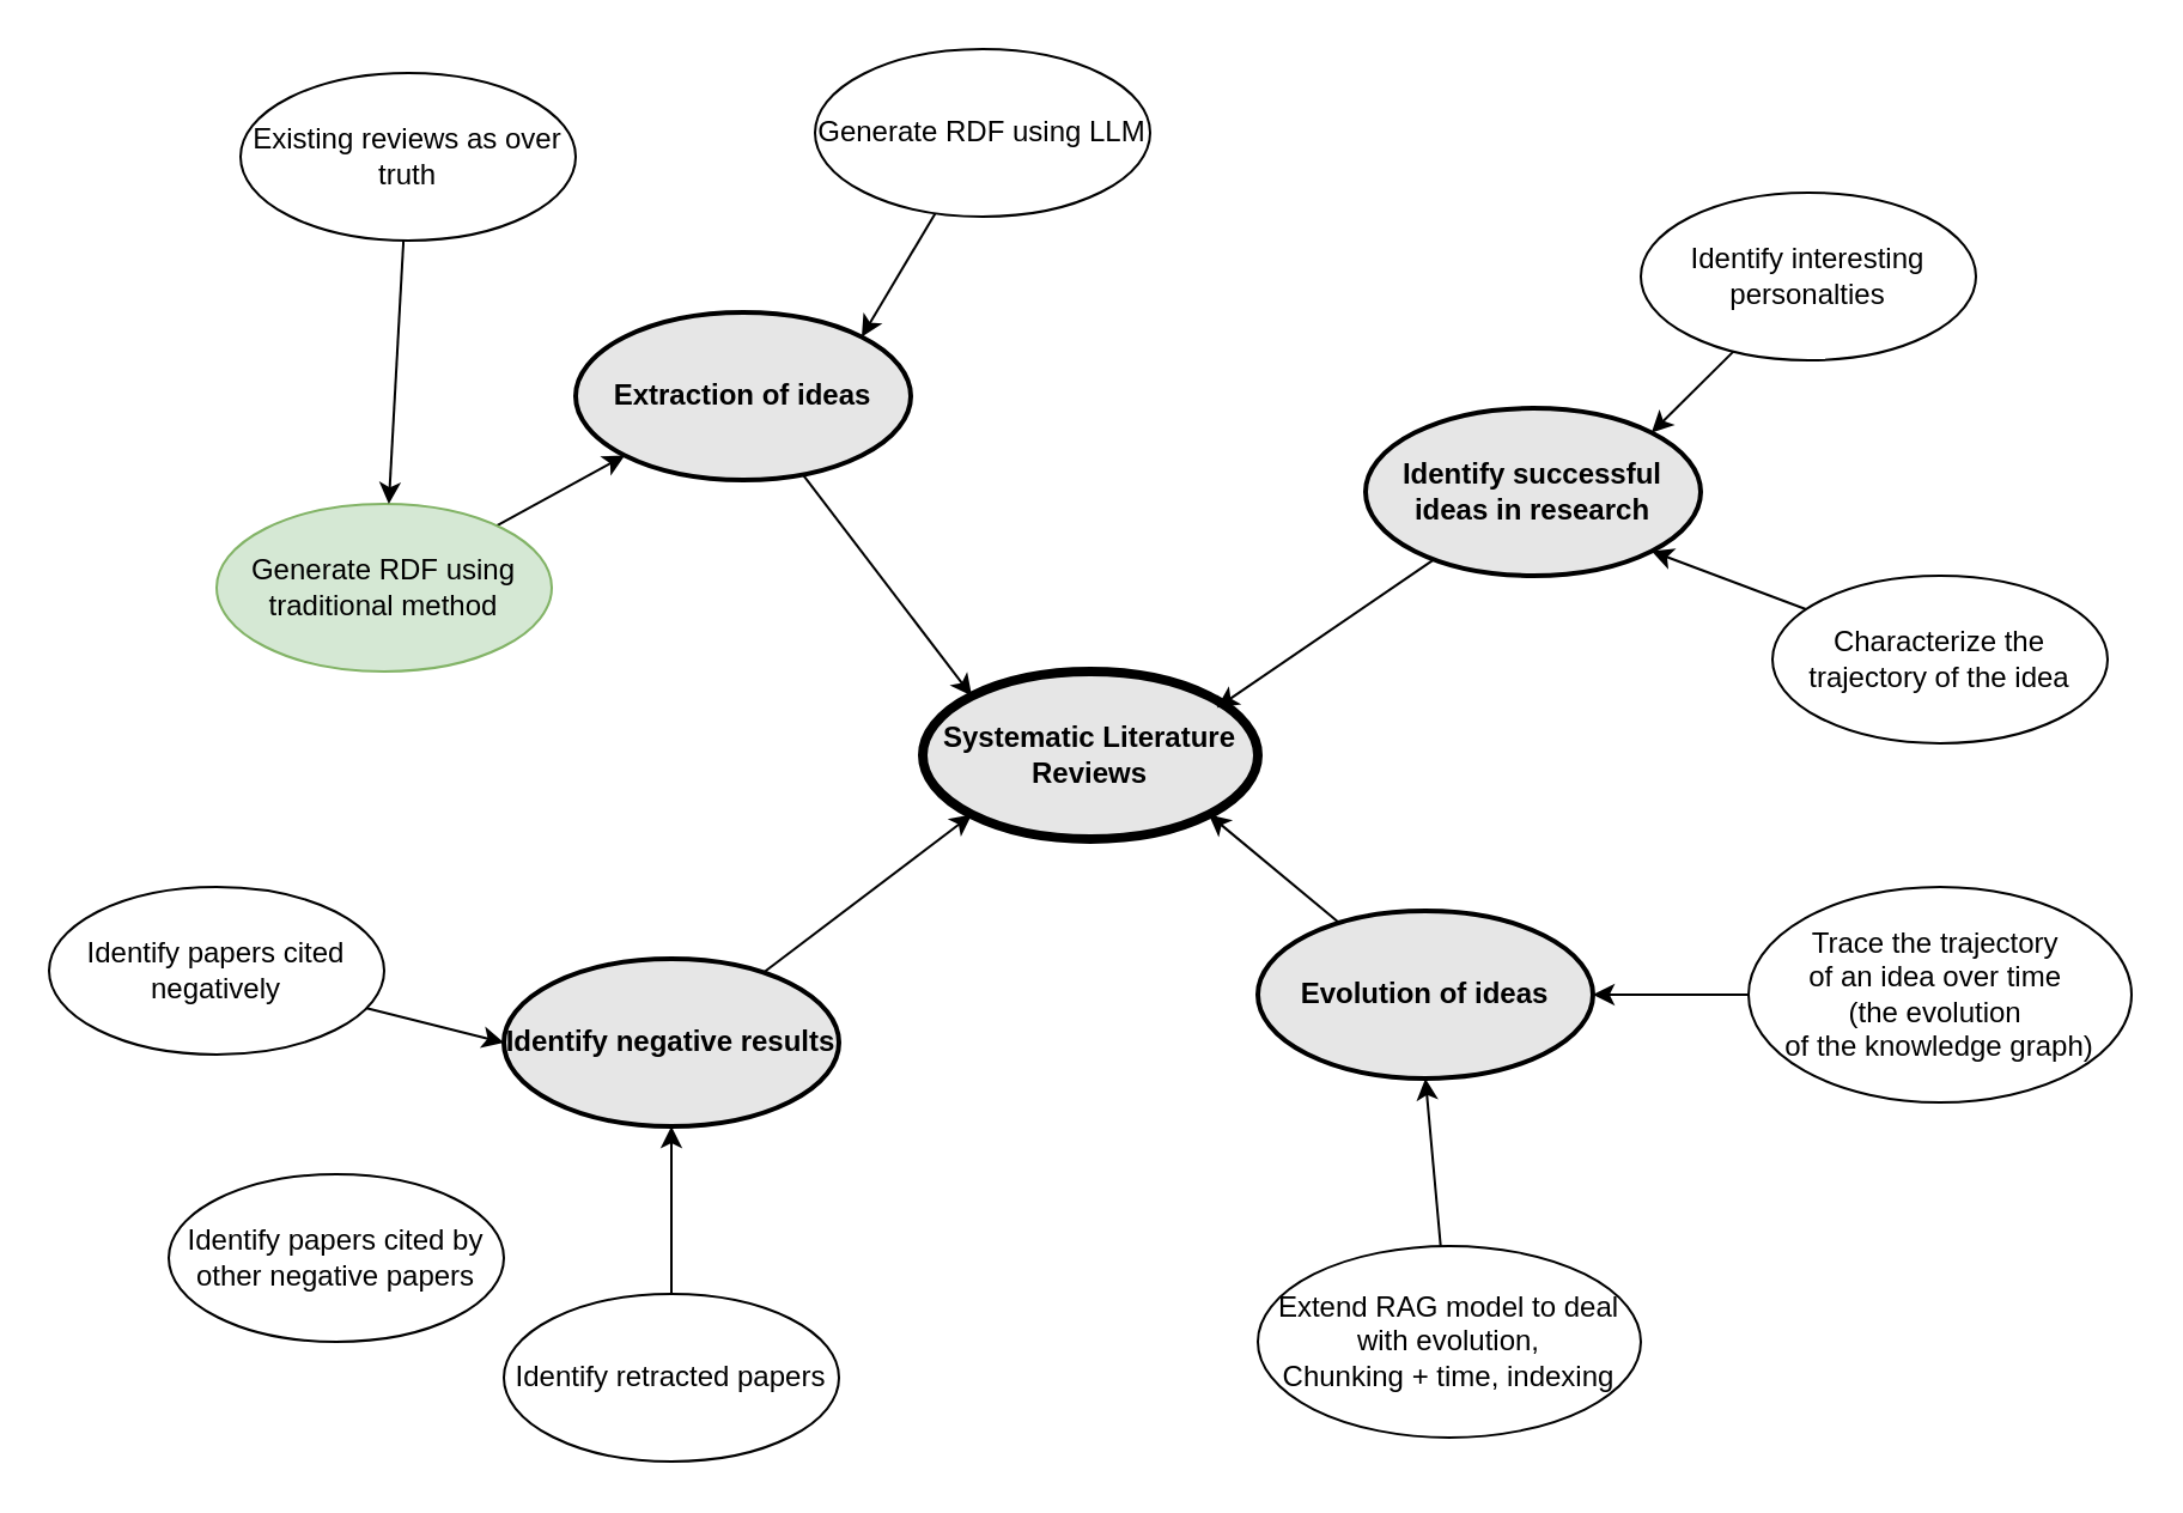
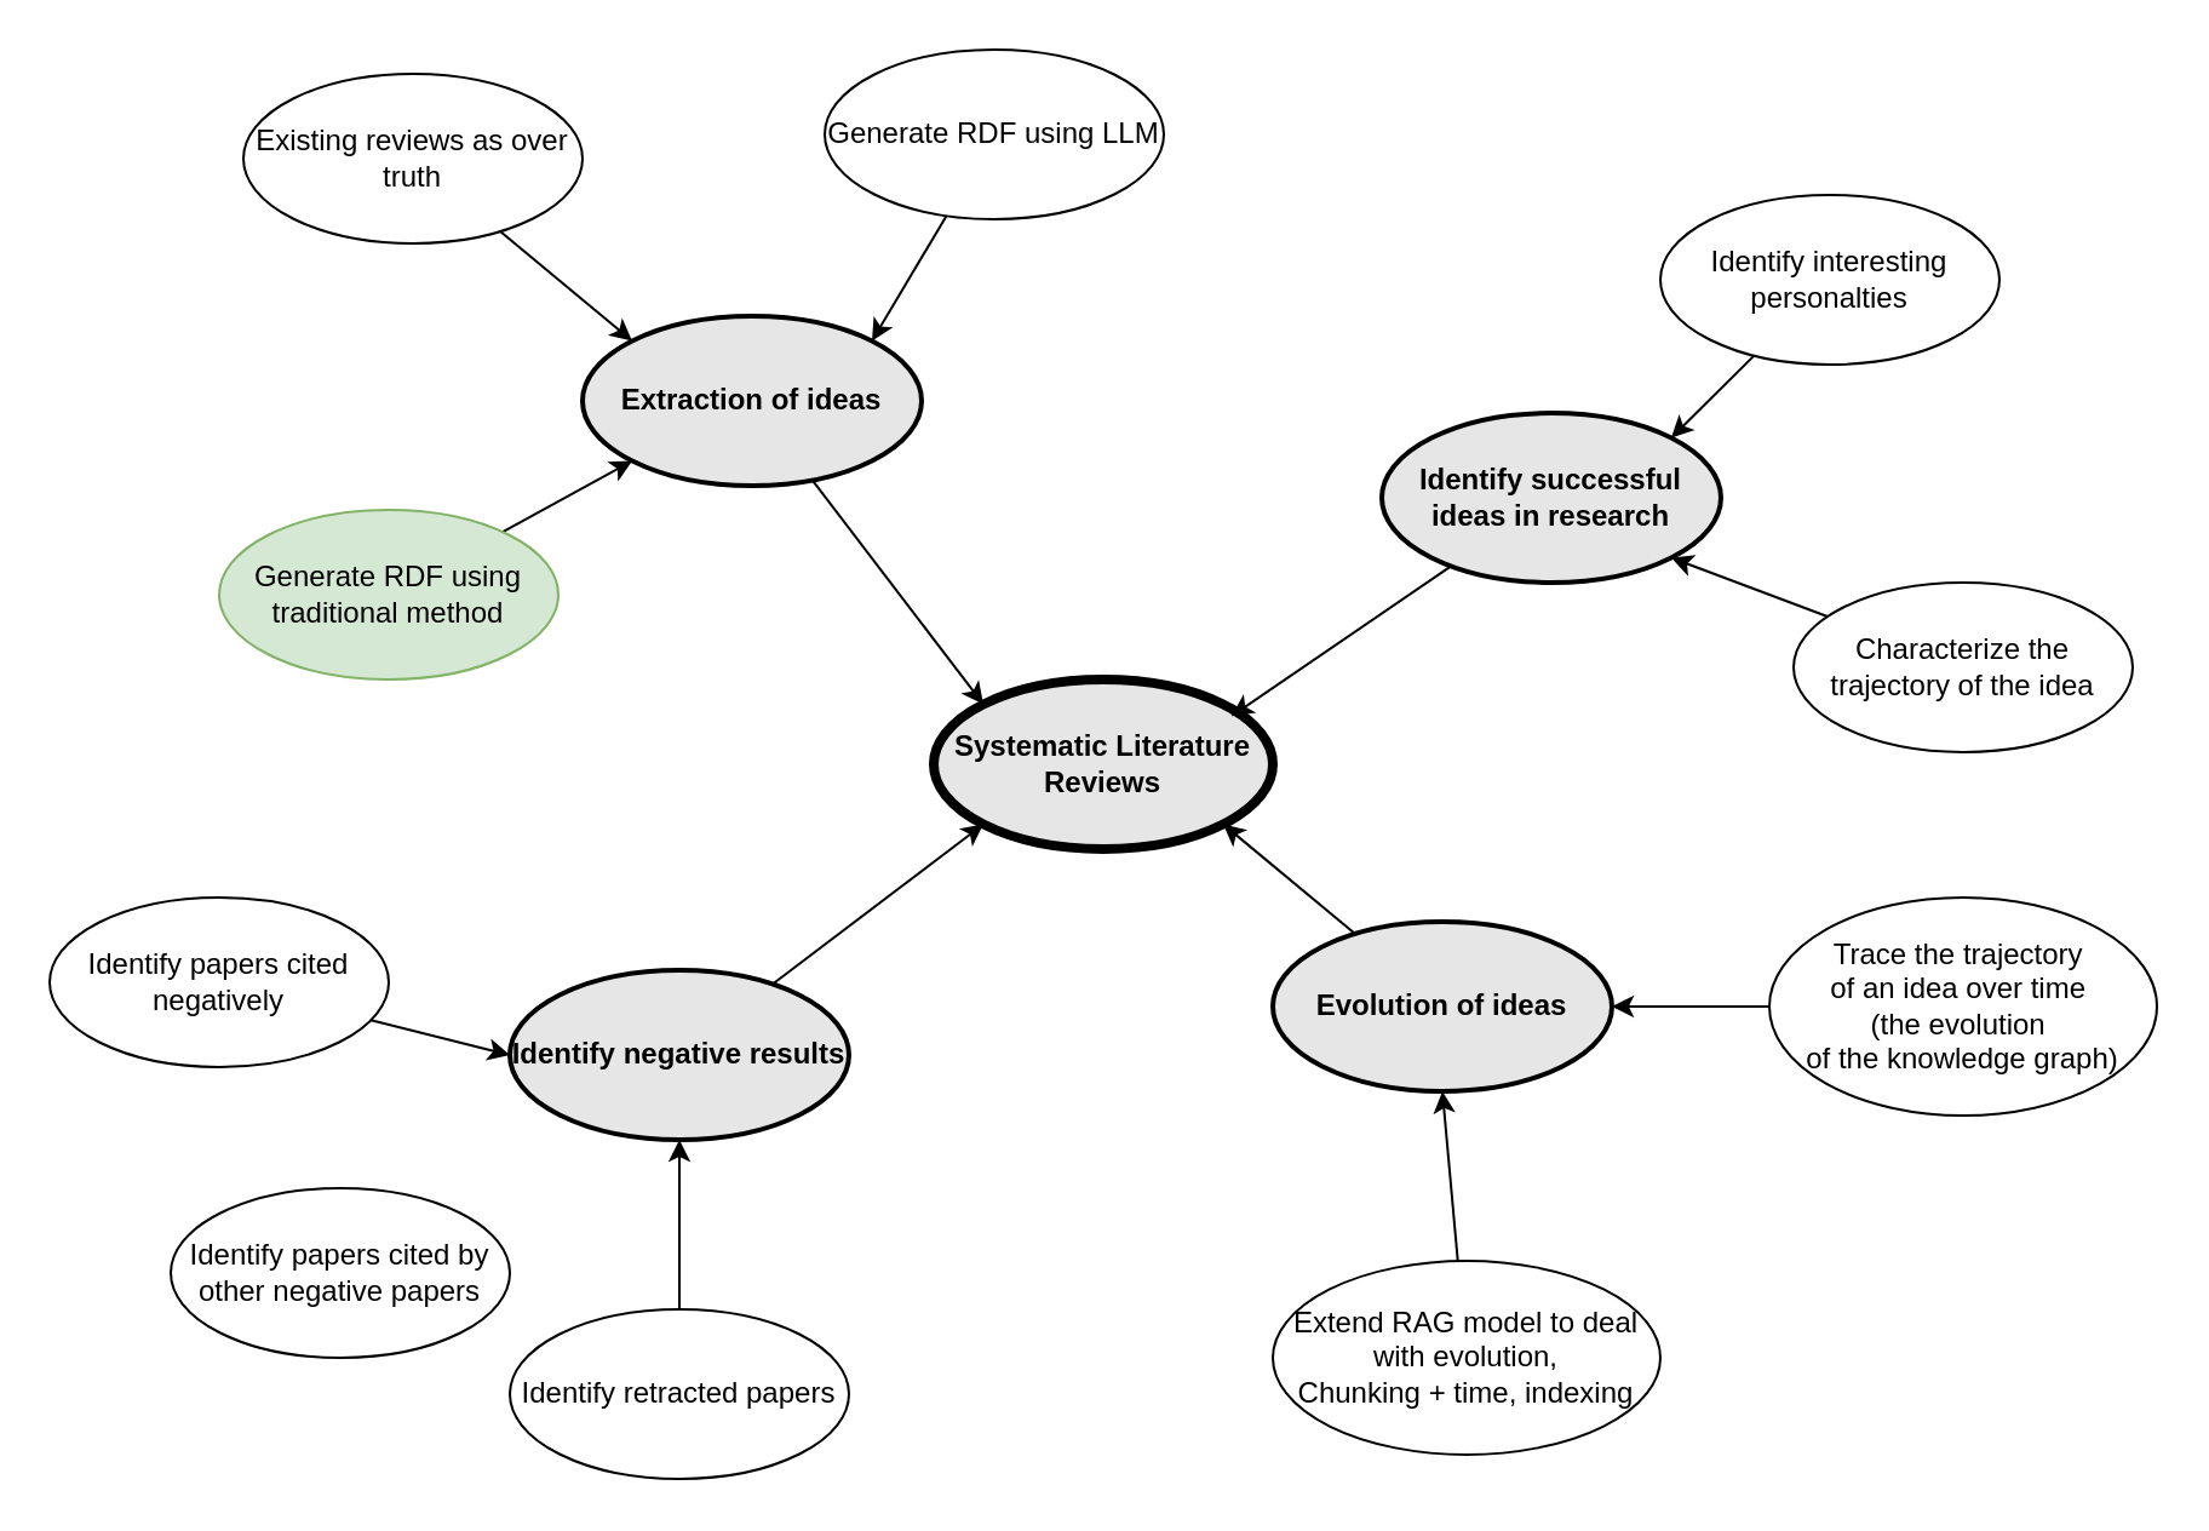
- <mxCell id="9" style="rounded=0;orthogonalLoop=1;jettySize=auto;html=1;" edge="1" parent="1" source="10" target="6"><mxGeometry relative="1" as="geometry" /></mxCell>
+ <mxCell id="9" style="rounded=0;orthogonalLoop=1;jettySize=auto;html=1;entryX=0;entryY=0;entryDx=0;entryDy=0;" edge="1" parent="1" source="10" target="4"><mxGeometry relative="1" as="geometry" /></mxCell>
